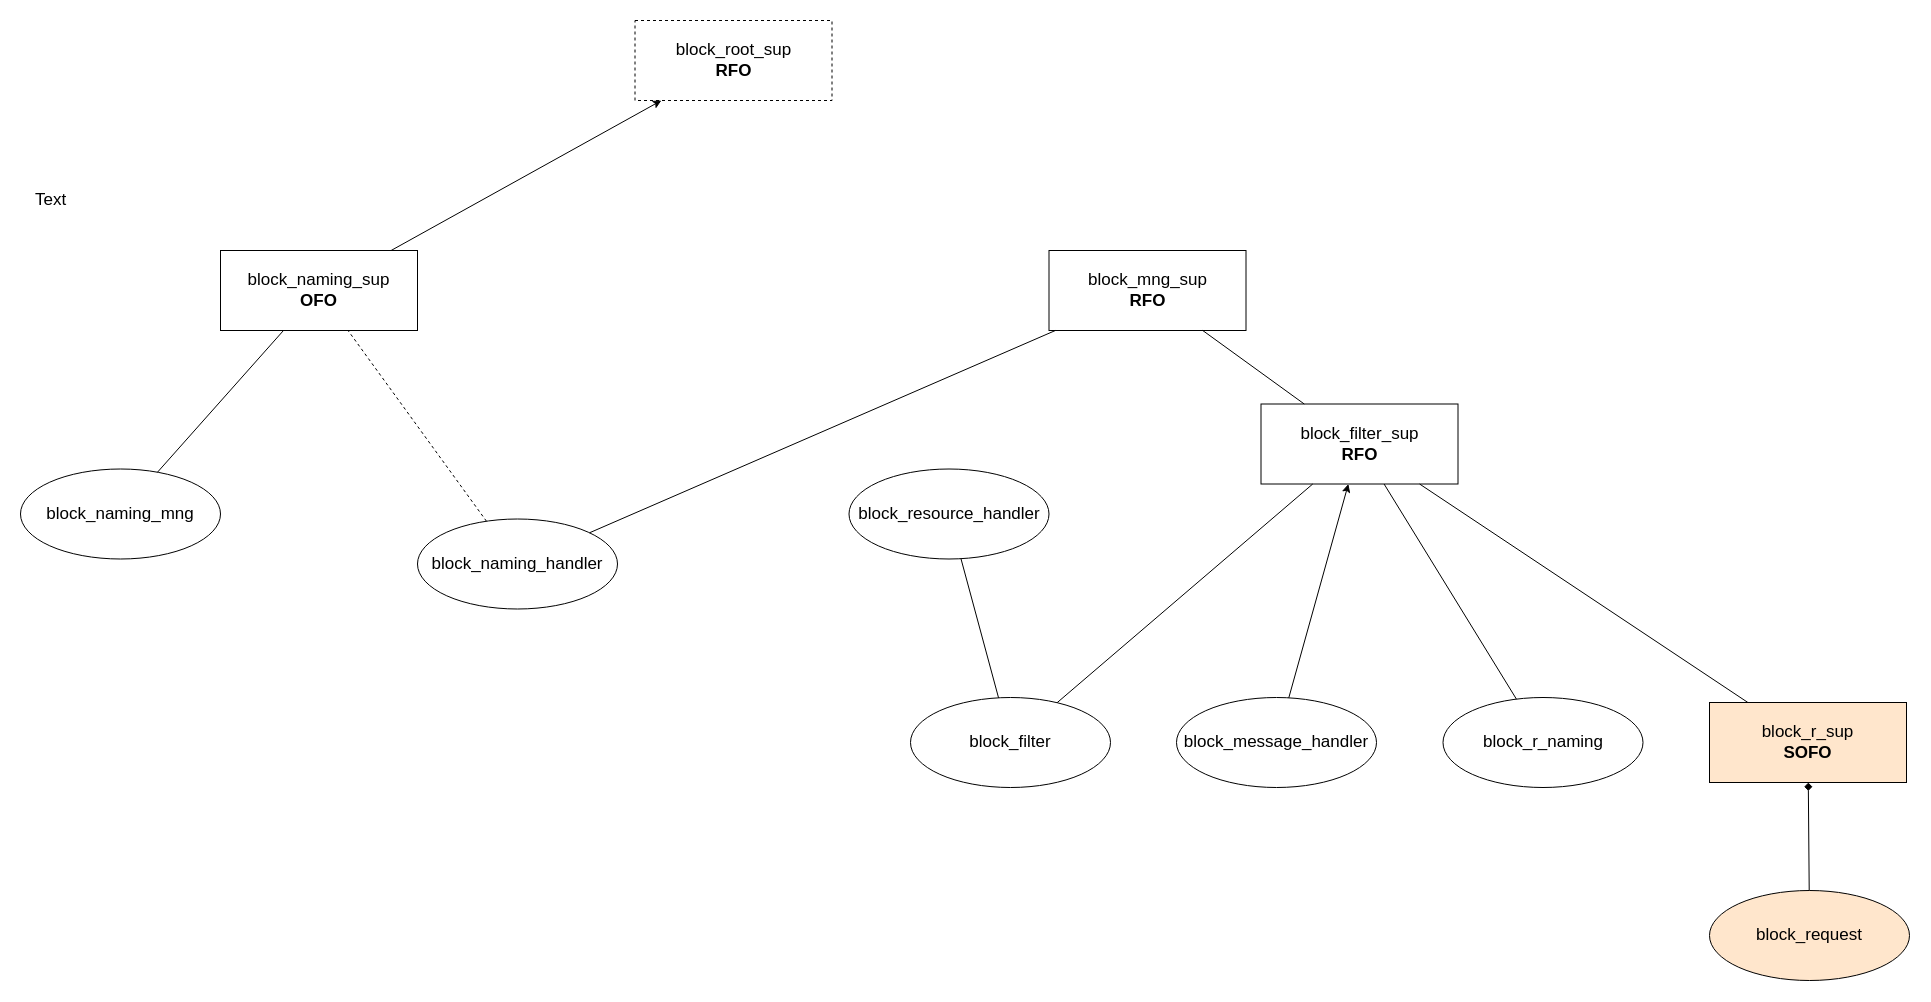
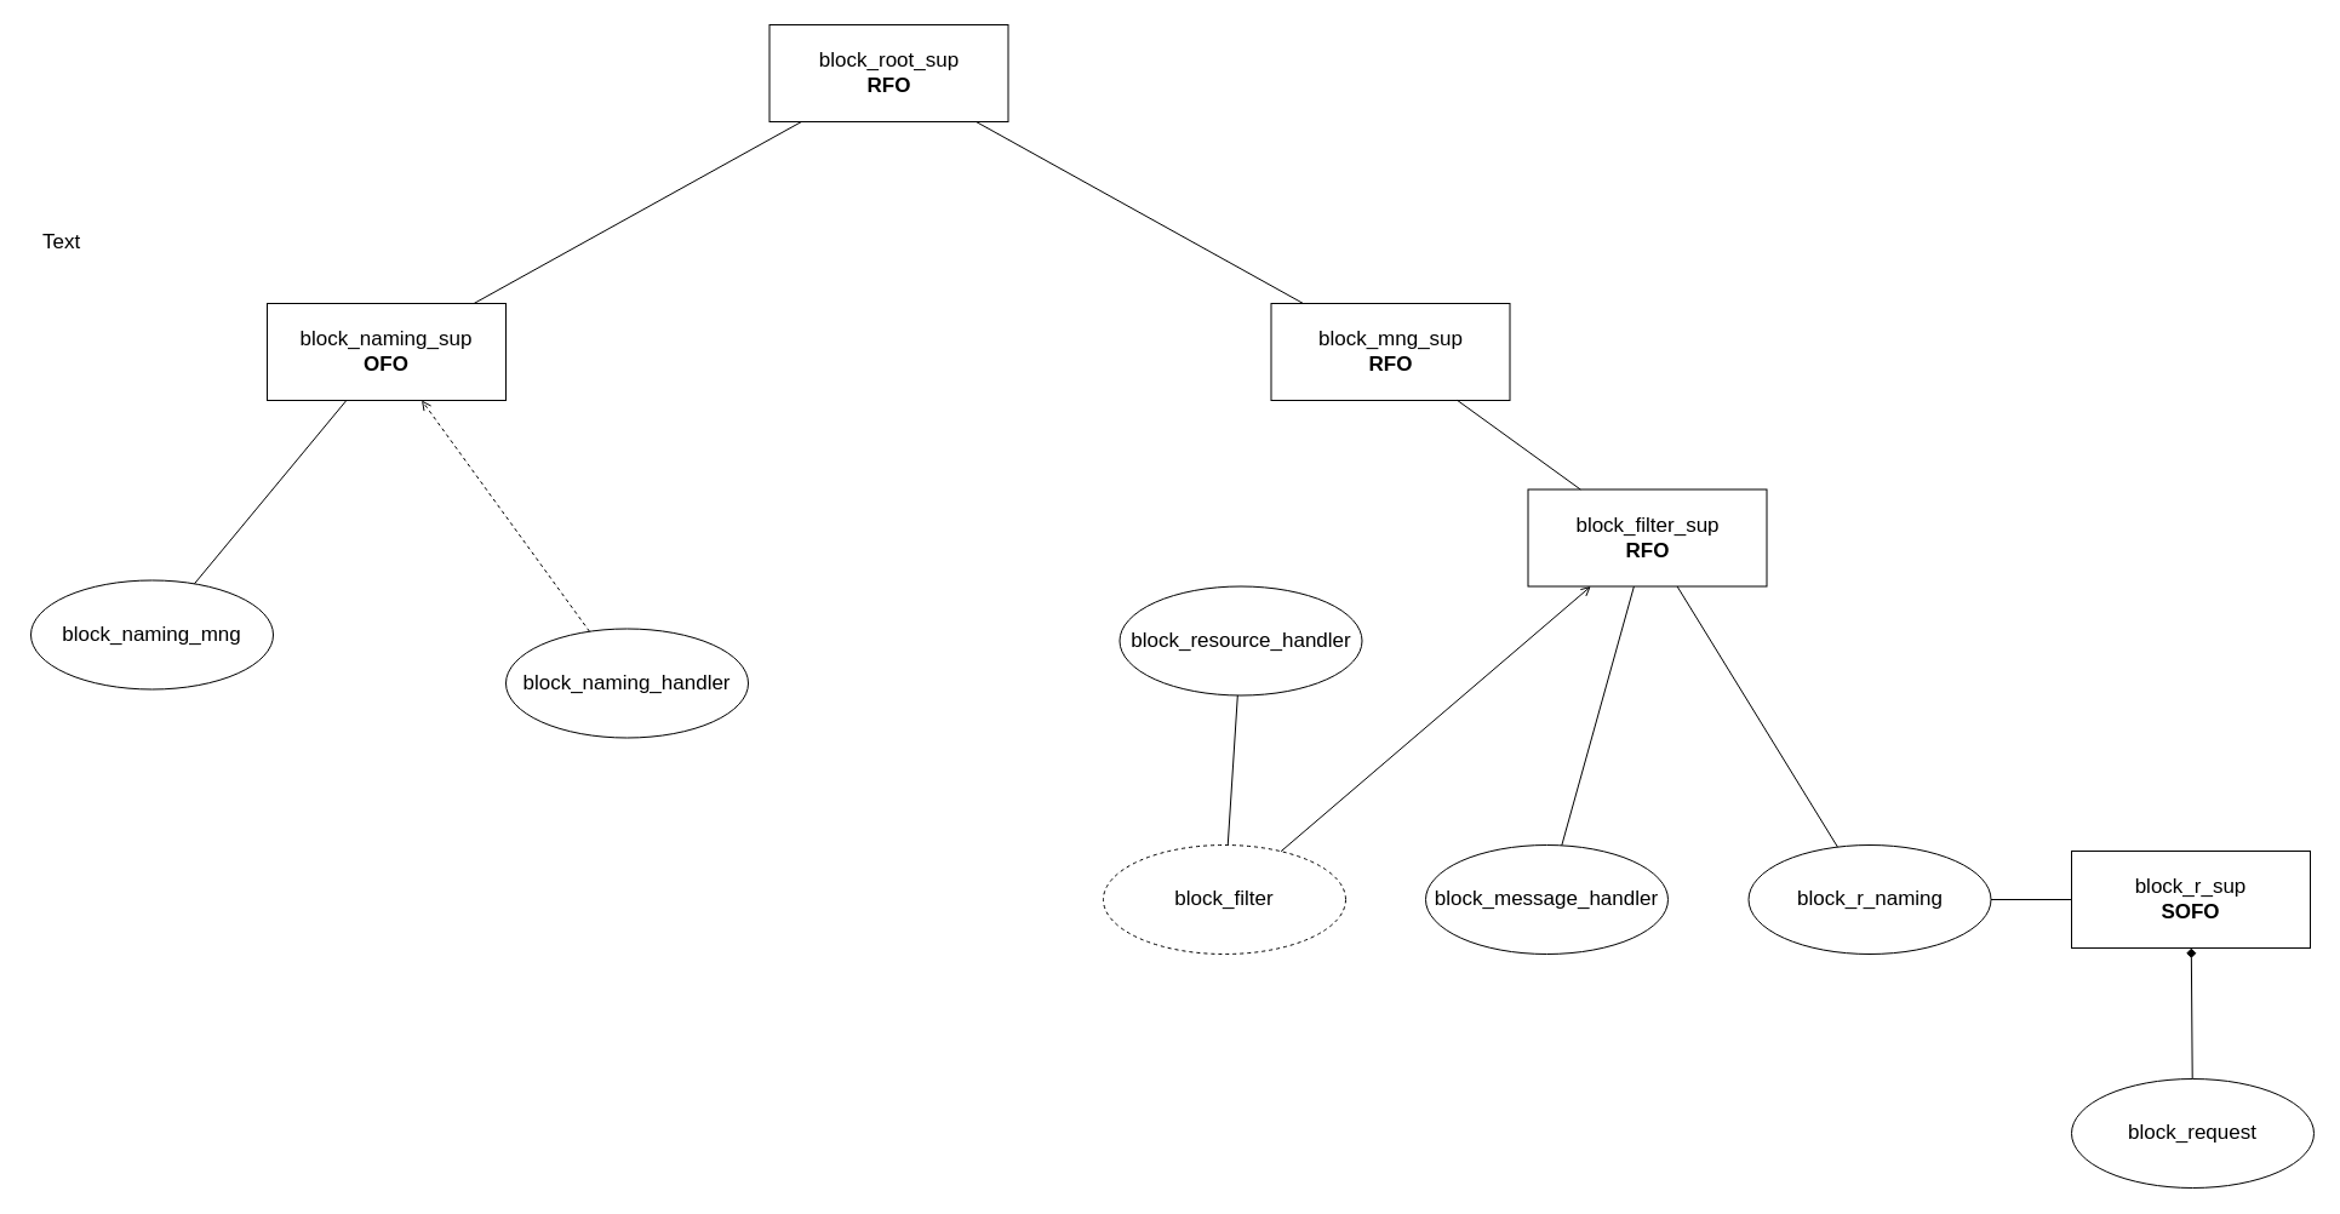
- <mxCell id="2" value="block_root_sup&lt;br&gt;&lt;b&gt;RFO&lt;/b&gt;" style="rounded=0;whiteSpace=wrap;html=1;fontSize=17;dashed=1;" vertex="1" parent="1"><mxGeometry x="634.5" y="20" width="197" height="80" as="geometry" /></mxCell>
+ <mxCell id="2" value="block_root_sup&lt;br&gt;&lt;b&gt;RFO&lt;/b&gt;" style="rounded=0;whiteSpace=wrap;html=1;fontSize=17;" vertex="1" parent="1"><mxGeometry x="634.5" y="20" width="197" height="80" as="geometry" /></mxCell>
- <mxCell id="14" value="" style="endArrow=classic;html=1;fontSize=17;" edge="1" parent="1" source="3" target="2"><mxGeometry width="50" height="50" relative="1" as="geometry"><mxPoint x="20" y="990" as="sourcePoint" /><mxPoint x="220" y="740" as="targetPoint" /></mxGeometry></mxCell>
+ <mxCell id="14" value="" style="endArrow=none;html=1;fontSize=17;" edge="1" parent="1" source="3" target="2"><mxGeometry width="50" height="50" relative="1" as="geometry"><mxPoint x="20" y="990" as="sourcePoint" /><mxPoint x="220" y="740" as="targetPoint" /></mxGeometry></mxCell>
- <mxCell id="17" value="" style="endArrow=none;dashed=1;html=1;fontSize=17;" edge="1" parent="1" source="13" target="3"><mxGeometry width="50" height="50" relative="1" as="geometry"><mxPoint x="20" y="990" as="sourcePoint" /><mxPoint x="70" y="940" as="targetPoint" /></mxGeometry></mxCell>
+ <mxCell id="17" value="" style="endArrow=open;dashed=1;html=1;fontSize=17;" edge="1" parent="1" source="13" target="3"><mxGeometry width="50" height="50" relative="1" as="geometry"><mxPoint x="20" y="990" as="sourcePoint" /><mxPoint x="70" y="940" as="targetPoint" /></mxGeometry></mxCell>
- <mxCell id="15" value="" style="endArrow=none;html=1;fontSize=17;" edge="1" parent="1" source="4" target="13"><mxGeometry width="50" height="50" relative="1" as="geometry"><mxPoint x="400.587" y="260" as="sourcePoint" /><mxPoint x="670.913" y="110" as="targetPoint" /></mxGeometry></mxCell>
+ <mxCell id="15" value="" style="endArrow=none;html=1;fontSize=17;" edge="1" parent="1" source="4" target="2"><mxGeometry width="50" height="50" relative="1" as="geometry"><mxPoint x="400.587" y="260" as="sourcePoint" /><mxPoint x="670.913" y="110" as="targetPoint" /></mxGeometry></mxCell>
- <mxCell id="20" value="" style="endArrow=none;html=1;fontSize=17;" edge="1" parent="1" source="9" target="7"><mxGeometry width="50" height="50" relative="1" as="geometry"><mxPoint x="1217.884" y="695.173" as="sourcePoint" /><mxPoint x="1343.974" y="553.5" as="targetPoint" /></mxGeometry></mxCell>
+ <mxCell id="20" value="" style="endArrow=open;html=1;fontSize=17;" edge="1" parent="1" source="9" target="7"><mxGeometry width="50" height="50" relative="1" as="geometry"><mxPoint x="1217.884" y="695.173" as="sourcePoint" /><mxPoint x="1343.974" y="553.5" as="targetPoint" /></mxGeometry></mxCell>
- <mxCell id="21" value="" style="endArrow=classic;html=1;fontSize=17;" edge="1" parent="1" source="8" target="7"><mxGeometry width="50" height="50" relative="1" as="geometry"><mxPoint x="1005.384" y="491.673" as="sourcePoint" /><mxPoint x="1131.474" y="350" as="targetPoint" /></mxGeometry></mxCell>
+ <mxCell id="21" value="" style="endArrow=none;html=1;fontSize=17;" edge="1" parent="1" source="8" target="7"><mxGeometry width="50" height="50" relative="1" as="geometry"><mxPoint x="1005.384" y="491.673" as="sourcePoint" /><mxPoint x="1131.474" y="350" as="targetPoint" /></mxGeometry></mxCell>
- <mxCell id="5" value="&lt;span style=&quot;font-size: 17px;&quot;&gt;block_naming_mng&lt;/span&gt;" style="ellipse;whiteSpace=wrap;html=1;fontSize=17;" vertex="1" parent="1"><mxGeometry x="20" y="468.5" width="200" height="90" as="geometry" /></mxCell>
+ <mxCell id="5" value="&lt;span style=&quot;font-size: 17px;&quot;&gt;block_naming_mng&lt;/span&gt;" style="ellipse;whiteSpace=wrap;html=1;fontSize=17;" vertex="1" parent="1"><mxGeometry x="25" y="478.5" width="200" height="90" as="geometry" /></mxCell>
- <mxCell id="6" value="&lt;span style=&quot;font-size: 17px&quot;&gt;block_resource_handler&lt;/span&gt;" style="ellipse;whiteSpace=wrap;html=1;fontSize=17;" vertex="1" parent="1"><mxGeometry x="848.5" y="468.5" width="200" height="90" as="geometry" /></mxCell>
+ <mxCell id="6" value="&lt;span style=&quot;font-size: 17px&quot;&gt;block_resource_handler&lt;/span&gt;" style="ellipse;whiteSpace=wrap;html=1;fontSize=17;" vertex="1" parent="1"><mxGeometry x="923.5" y="483.5" width="200" height="90" as="geometry" /></mxCell>
- <mxCell id="23" value="" style="endArrow=none;html=1;fontSize=17;" edge="1" parent="1" source="11" target="7"><mxGeometry width="50" height="50" relative="1" as="geometry"><mxPoint x="1516.144" y="710.079" as="sourcePoint" /><mxPoint x="1388.748" y="563.5" as="targetPoint" /></mxGeometry></mxCell>
+ <mxCell id="23" value="" style="endArrow=none;html=1;fontSize=17;" edge="1" parent="1" source="11" target="10"><mxGeometry width="50" height="50" relative="1" as="geometry"><mxPoint x="1516.144" y="710.079" as="sourcePoint" /><mxPoint x="1388.748" y="563.5" as="targetPoint" /></mxGeometry></mxCell>
- <mxCell id="9" value="&lt;span style=&quot;font-size: 17px&quot;&gt;block_filter&lt;/span&gt;" style="ellipse;whiteSpace=wrap;html=1;fontSize=17;" vertex="1" parent="1"><mxGeometry x="910" y="697" width="200" height="90" as="geometry" /></mxCell>
+ <mxCell id="9" value="&lt;span style=&quot;font-size: 17px&quot;&gt;block_filter&lt;/span&gt;" style="ellipse;whiteSpace=wrap;html=1;fontSize=17;dashed=1;" vertex="1" parent="1"><mxGeometry x="910" y="697" width="200" height="90" as="geometry" /></mxCell>
- <mxCell id="11" value="block_r_sup&lt;br&gt;&lt;b&gt;SOFO&lt;/b&gt;" style="rounded=0;whiteSpace=wrap;html=1;fontSize=17;fillColor=#ffe6cc;" vertex="1" parent="1"><mxGeometry x="1709" y="702" width="197" height="80" as="geometry" /></mxCell>
+ <mxCell id="11" value="block_r_sup&lt;br&gt;&lt;b&gt;SOFO&lt;/b&gt;" style="rounded=0;whiteSpace=wrap;html=1;fontSize=17;" vertex="1" parent="1"><mxGeometry x="1709" y="702" width="197" height="80" as="geometry" /></mxCell>
- <mxCell id="12" value="&lt;span style=&quot;font-size: 17px&quot;&gt;block_request&lt;/span&gt;" style="ellipse;whiteSpace=wrap;html=1;fontSize=17;fillColor=#ffe6cc;" vertex="1" parent="1"><mxGeometry x="1709" y="890" width="200" height="90" as="geometry" /></mxCell>
+ <mxCell id="12" value="&lt;span style=&quot;font-size: 17px&quot;&gt;block_request&lt;/span&gt;" style="ellipse;whiteSpace=wrap;html=1;fontSize=17;" vertex="1" parent="1"><mxGeometry x="1709" y="890" width="200" height="90" as="geometry" /></mxCell>
